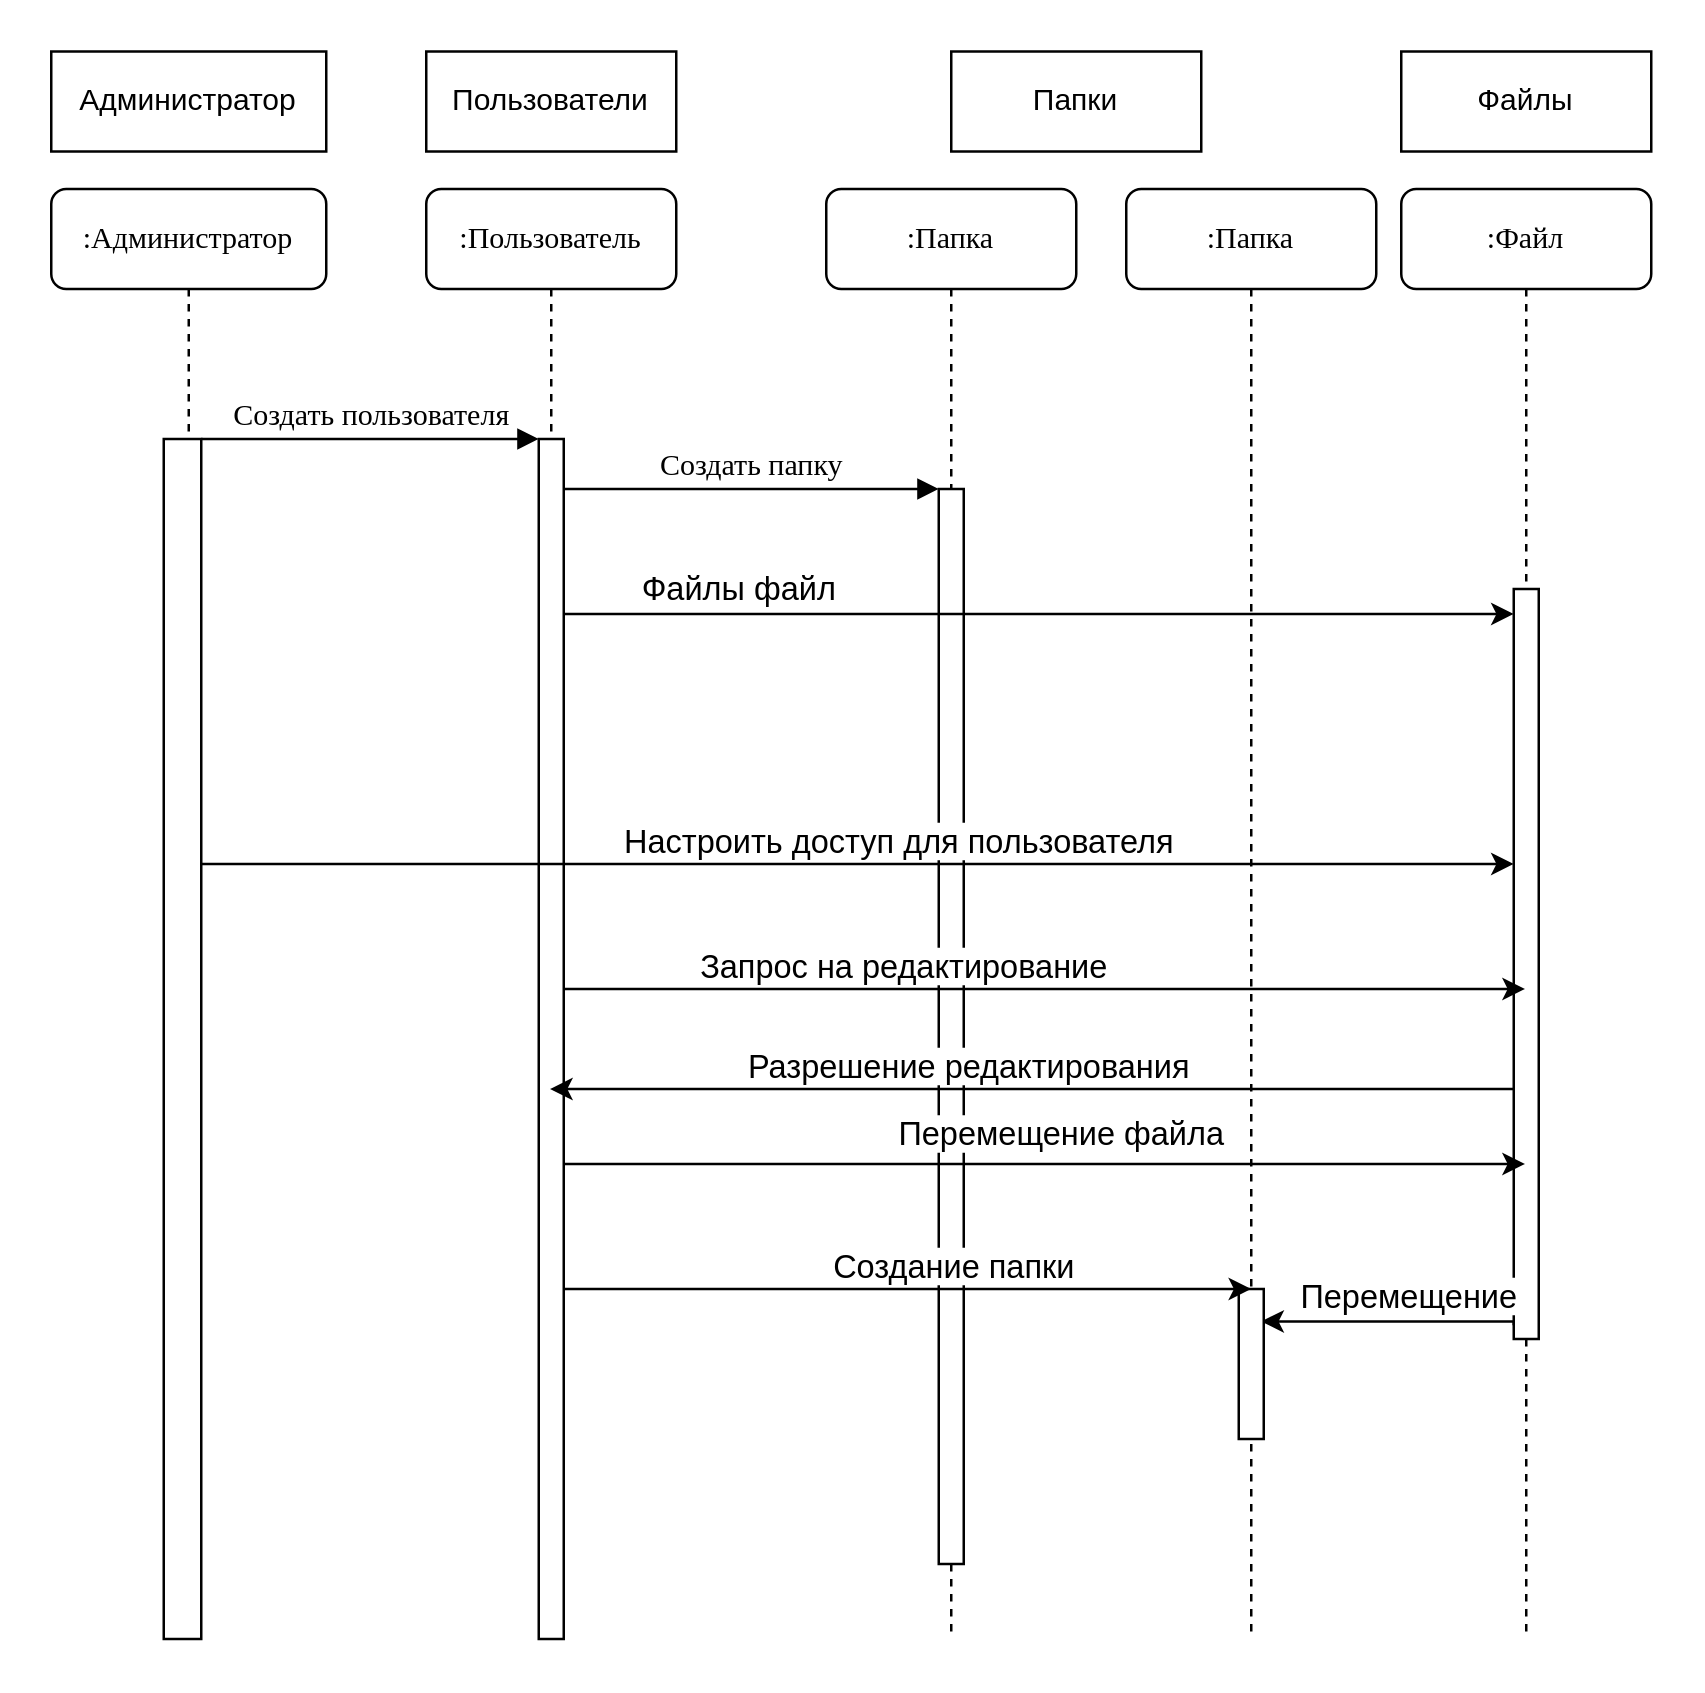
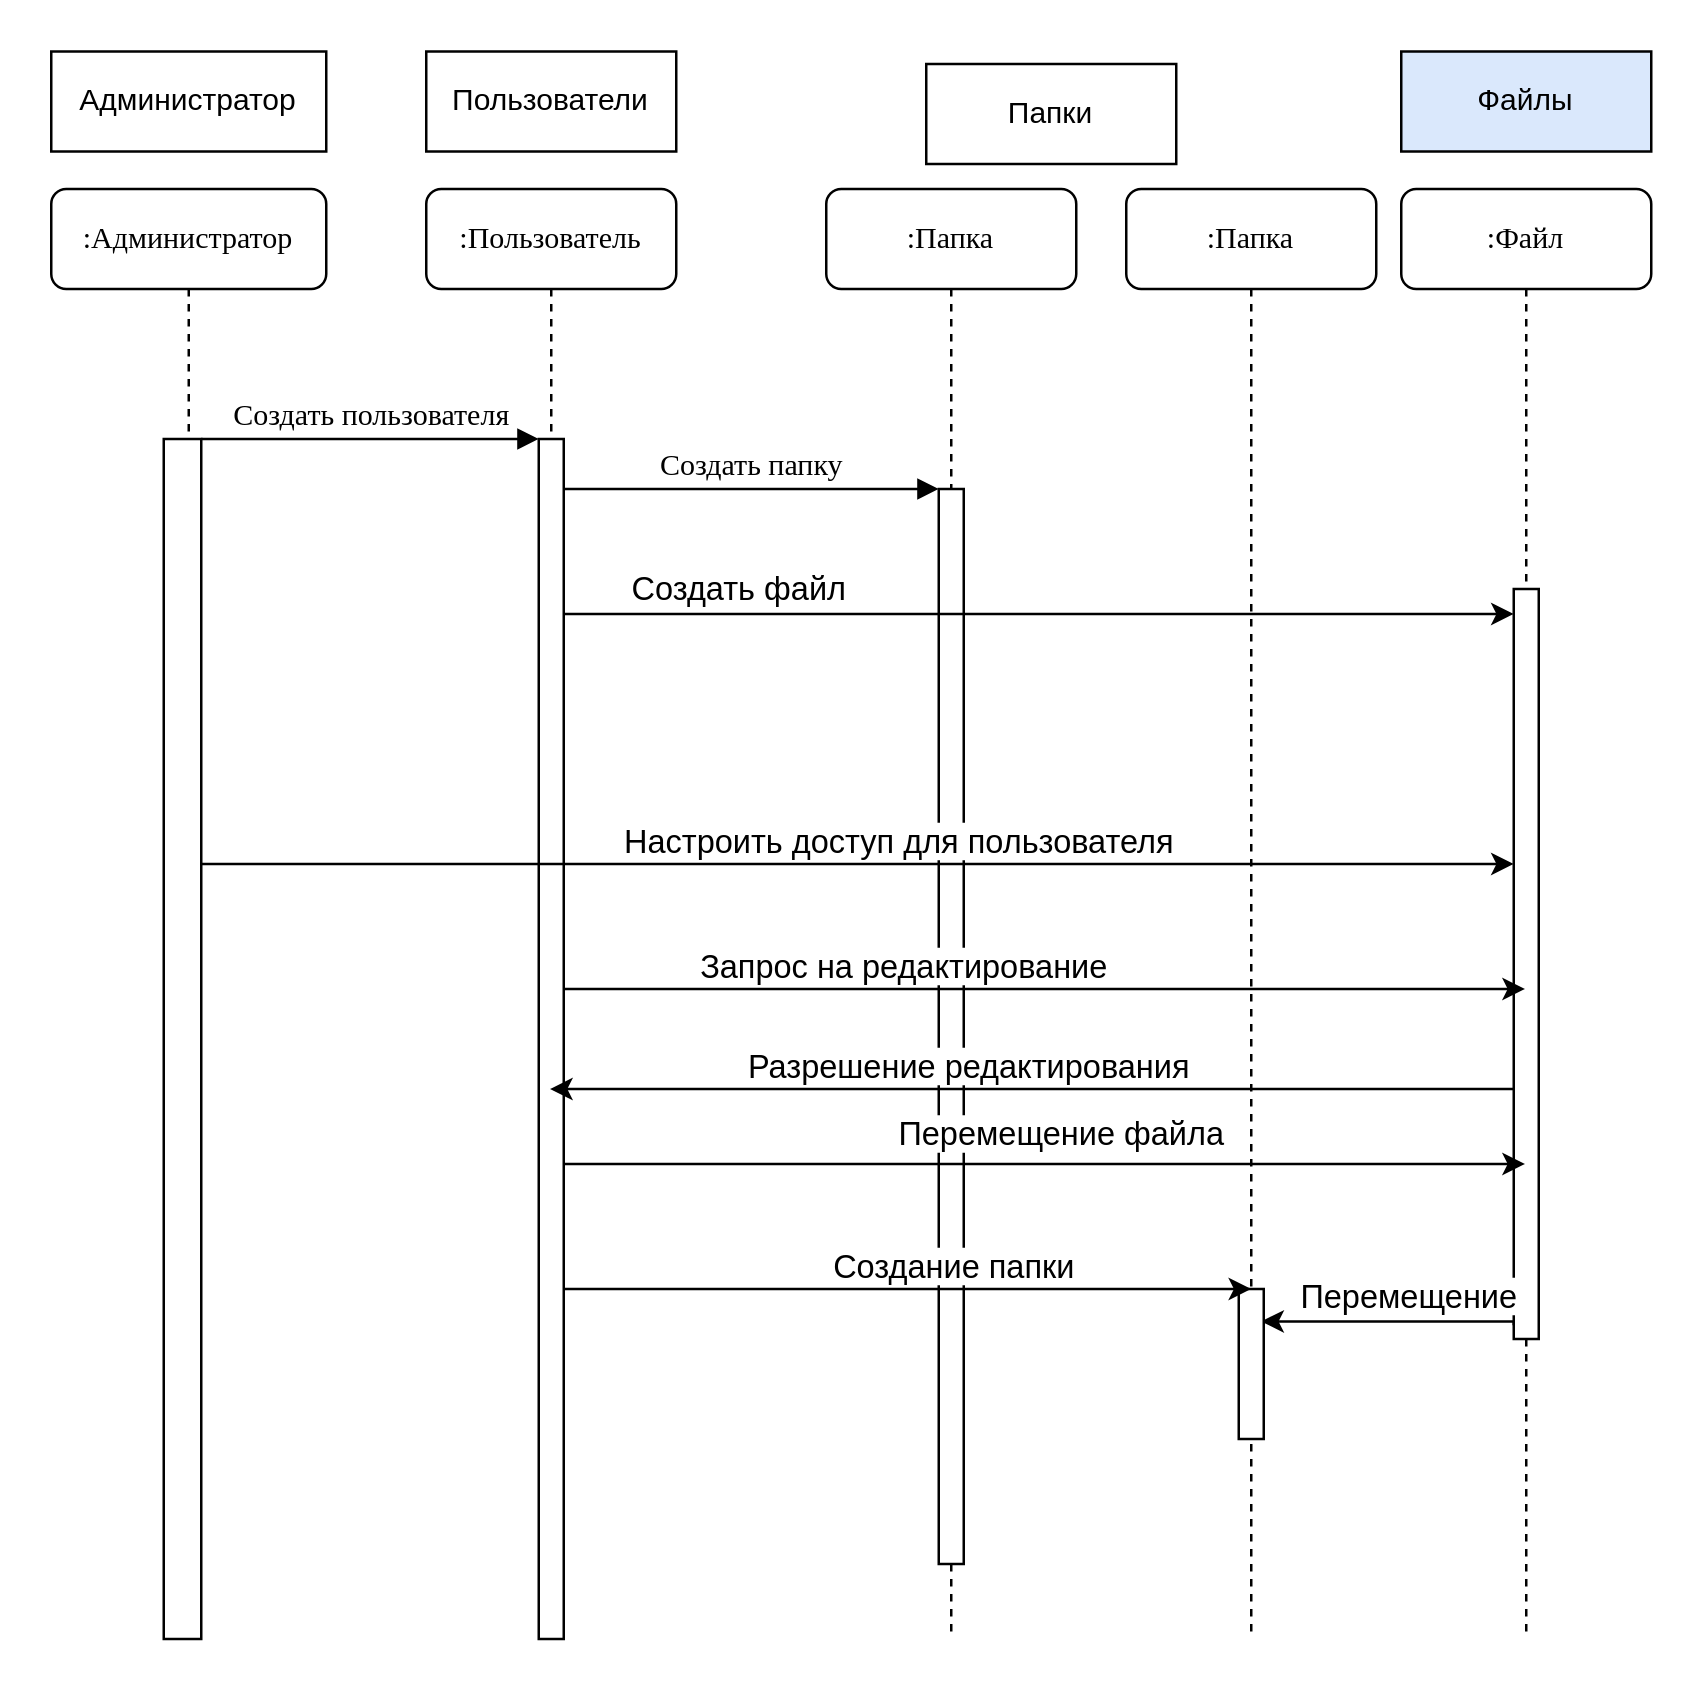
- <mxCell id="30" value="Папки" style="rounded=0;whiteSpace=wrap;html=1;" vertex="1" parent="1"><mxGeometry x="380" y="20" width="100" height="40" as="geometry" /></mxCell>
+ <mxCell id="30" value="Папки" style="rounded=0;whiteSpace=wrap;html=1;" vertex="1" parent="1"><mxGeometry x="370" y="25" width="100" height="40" as="geometry" /></mxCell>
- <mxCell id="31" value="Файлы" style="rounded=0;whiteSpace=wrap;html=1;" vertex="1" parent="1"><mxGeometry x="560" y="20" width="100" height="40" as="geometry" /></mxCell>
+ <mxCell id="31" value="Файлы" style="rounded=0;whiteSpace=wrap;html=1;fillColor=#dae8fc;" vertex="1" parent="1"><mxGeometry x="560" y="20" width="100" height="40" as="geometry" /></mxCell>
- <mxCell id="15" value="Файлы файл" style="text;html=1;align=center;verticalAlign=middle;resizable=0;points=[];autosize=1;strokeColor=none;fillColor=none;fontSize=13;" parent="1" vertex="1"><mxGeometry x="245" y="225" width="100" height="20" as="geometry" /></mxCell>
+ <mxCell id="15" value="Создать файл" style="text;html=1;align=center;verticalAlign=middle;resizable=0;points=[];autosize=1;strokeColor=none;fillColor=none;fontSize=13;" parent="1" vertex="1"><mxGeometry x="245" y="225" width="100" height="20" as="geometry" /></mxCell>
